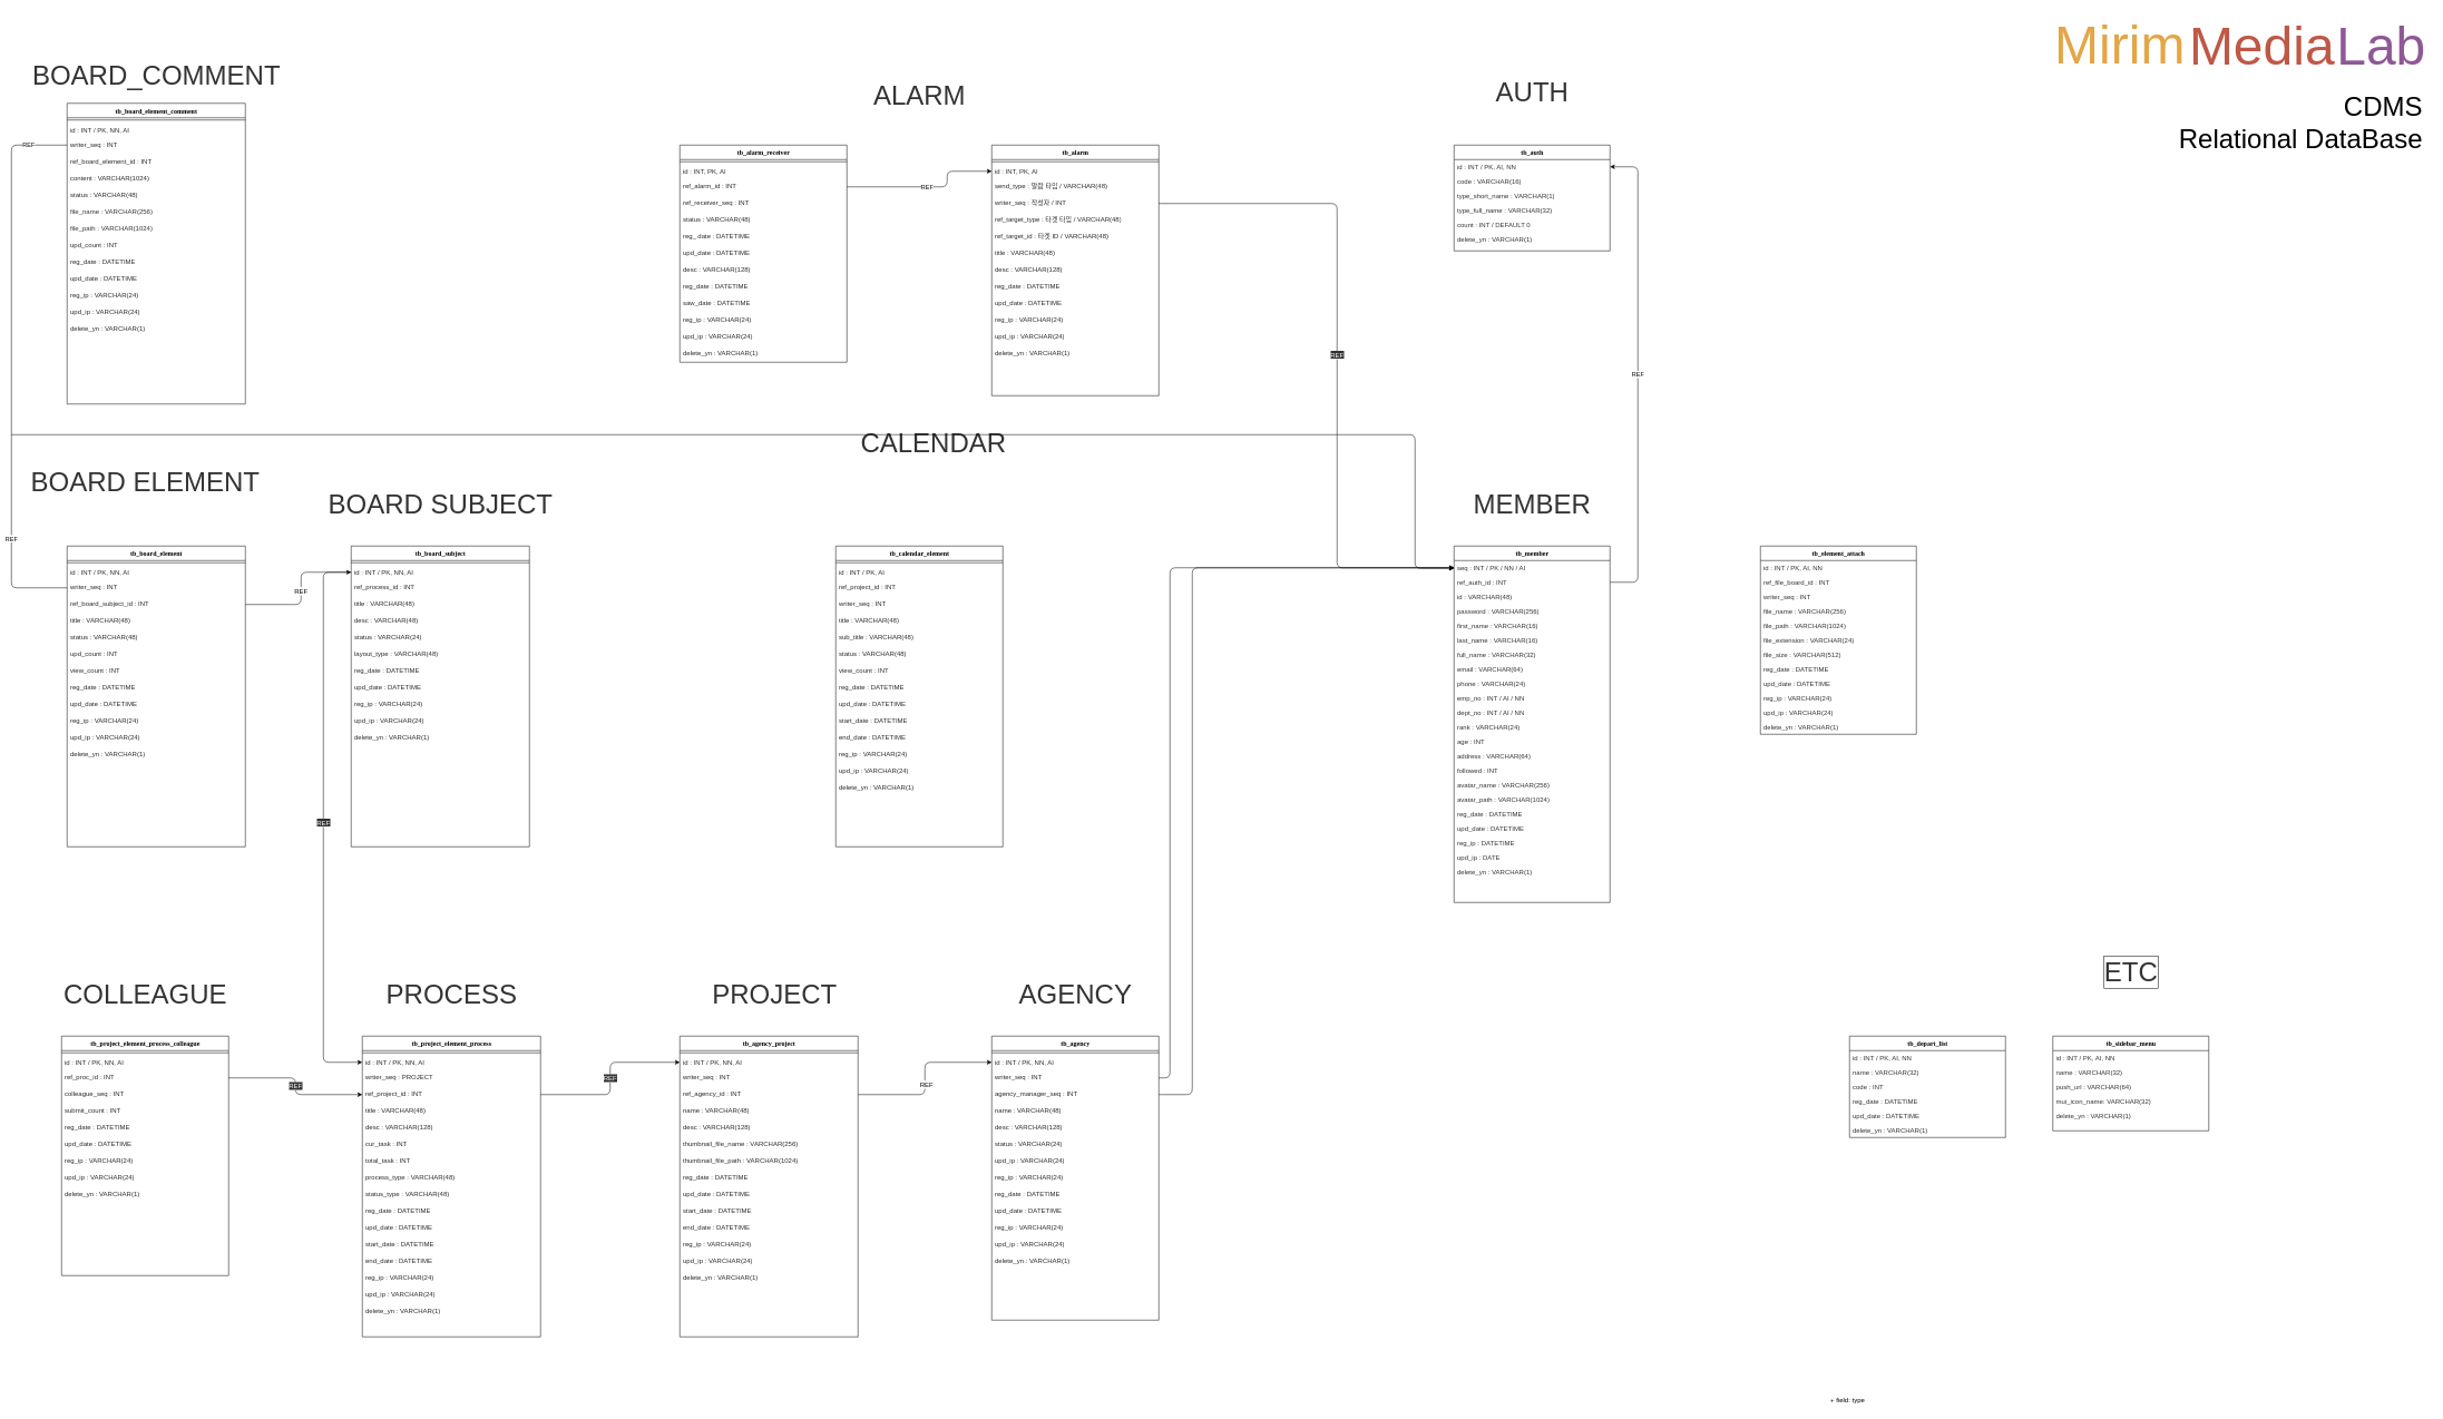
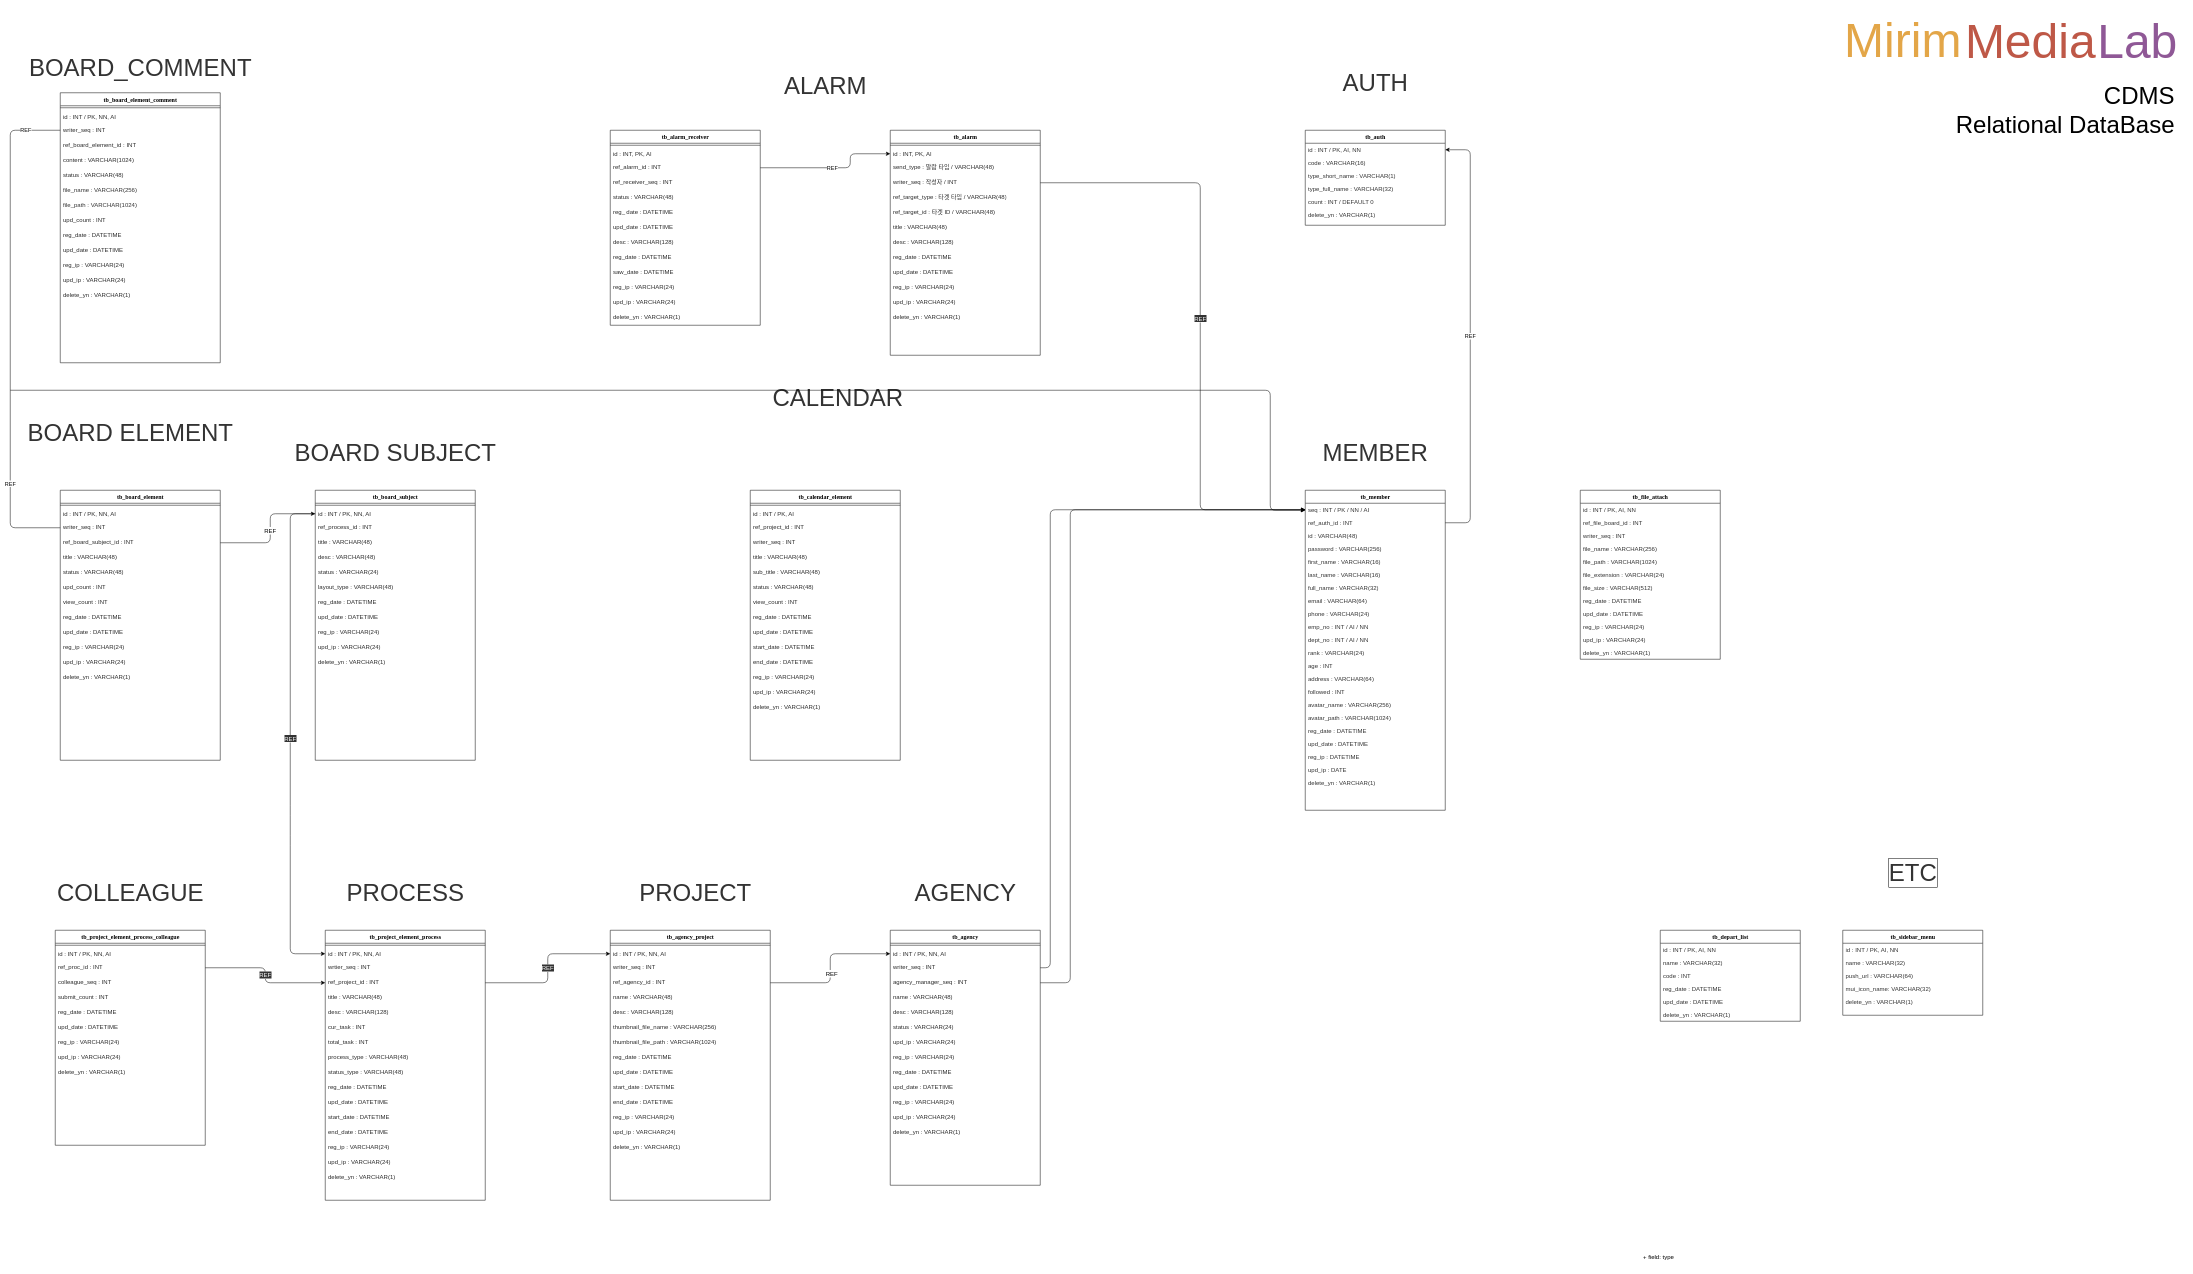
- <mxCell id="201" value="tb_element_attach" style="swimlane;html=1;fontStyle=1;align=center;verticalAlign=top;childLayout=stackLayout;horizontal=1;startSize=26;horizontalStack=0;resizeParent=1;resizeLast=0;collapsible=1;marginBottom=0;swimlaneFillColor=#ffffff;rounded=0;shadow=0;comic=0;labelBackgroundColor=none;strokeWidth=1;fillColor=none;fontFamily=Verdana;fontSize=12;" parent="1" vertex="1"><mxGeometry x="3160" y="980" width="280" height="338" as="geometry" /></mxCell>
+ <mxCell id="201" value="tb_file_attach" style="swimlane;html=1;fontStyle=1;align=center;verticalAlign=top;childLayout=stackLayout;horizontal=1;startSize=26;horizontalStack=0;resizeParent=1;resizeLast=0;collapsible=1;marginBottom=0;swimlaneFillColor=#ffffff;rounded=0;shadow=0;comic=0;labelBackgroundColor=none;strokeWidth=1;fillColor=none;fontFamily=Verdana;fontSize=12;" parent="1" vertex="1"><mxGeometry x="3160" y="980" width="280" height="338" as="geometry" /></mxCell>
- <mxCell id="118" value="&lt;font color=&quot;#2b2b2b&quot;&gt;wrtier_seq : PROJECT&lt;br&gt;&lt;/font&gt;" style="text;html=1;strokeColor=none;fillColor=none;align=left;verticalAlign=top;spacingLeft=4;spacingRight=4;whiteSpace=wrap;overflow=hidden;rotatable=0;points=[[0,0.5],[1,0.5]];portConstraint=eastwest;" parent="115" vertex="1"><mxGeometry y="60" width="320" height="30" as="geometry" /></mxCell>
+ <mxCell id="118" value="&lt;font color=&quot;#2b2b2b&quot;&gt;wrtier_seq : INT&lt;br&gt;&lt;/font&gt;" style="text;html=1;strokeColor=none;fillColor=none;align=left;verticalAlign=top;spacingLeft=4;spacingRight=4;whiteSpace=wrap;overflow=hidden;rotatable=0;points=[[0,0.5],[1,0.5]];portConstraint=eastwest;" parent="115" vertex="1"><mxGeometry y="60" width="320" height="30" as="geometry" /></mxCell>
